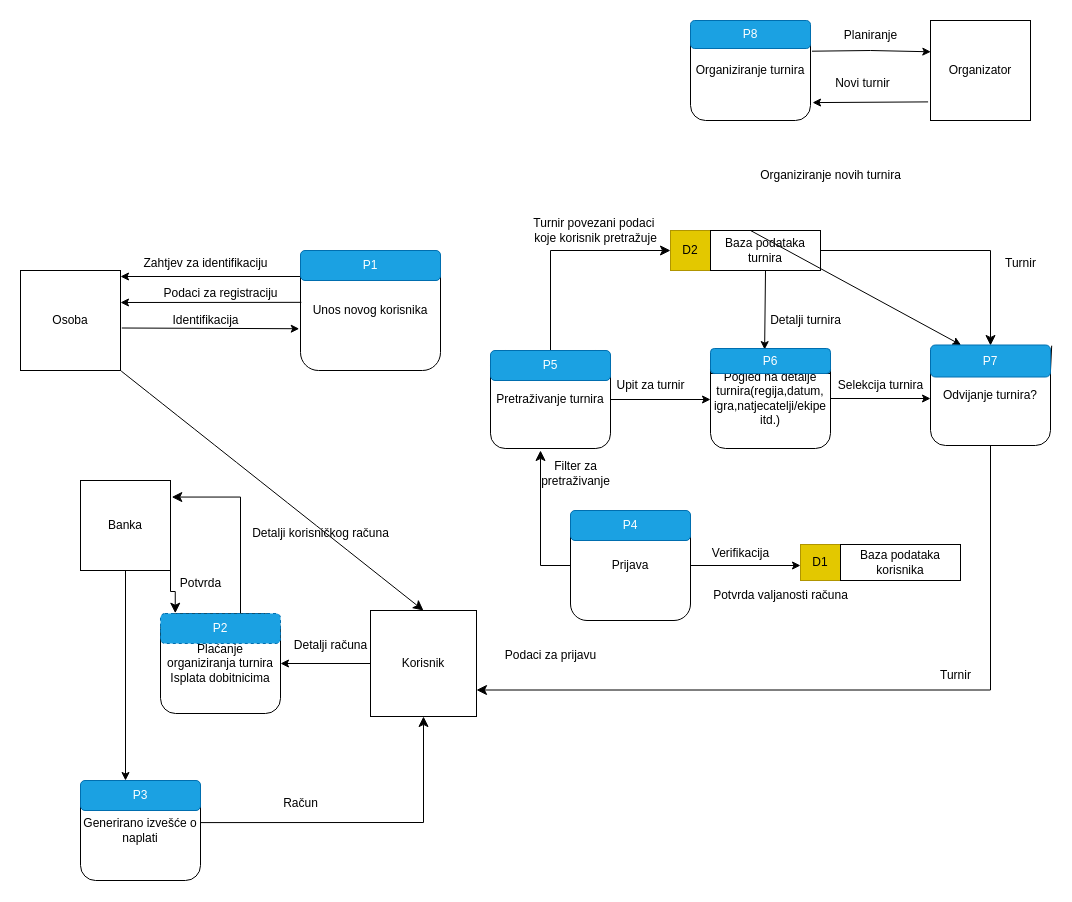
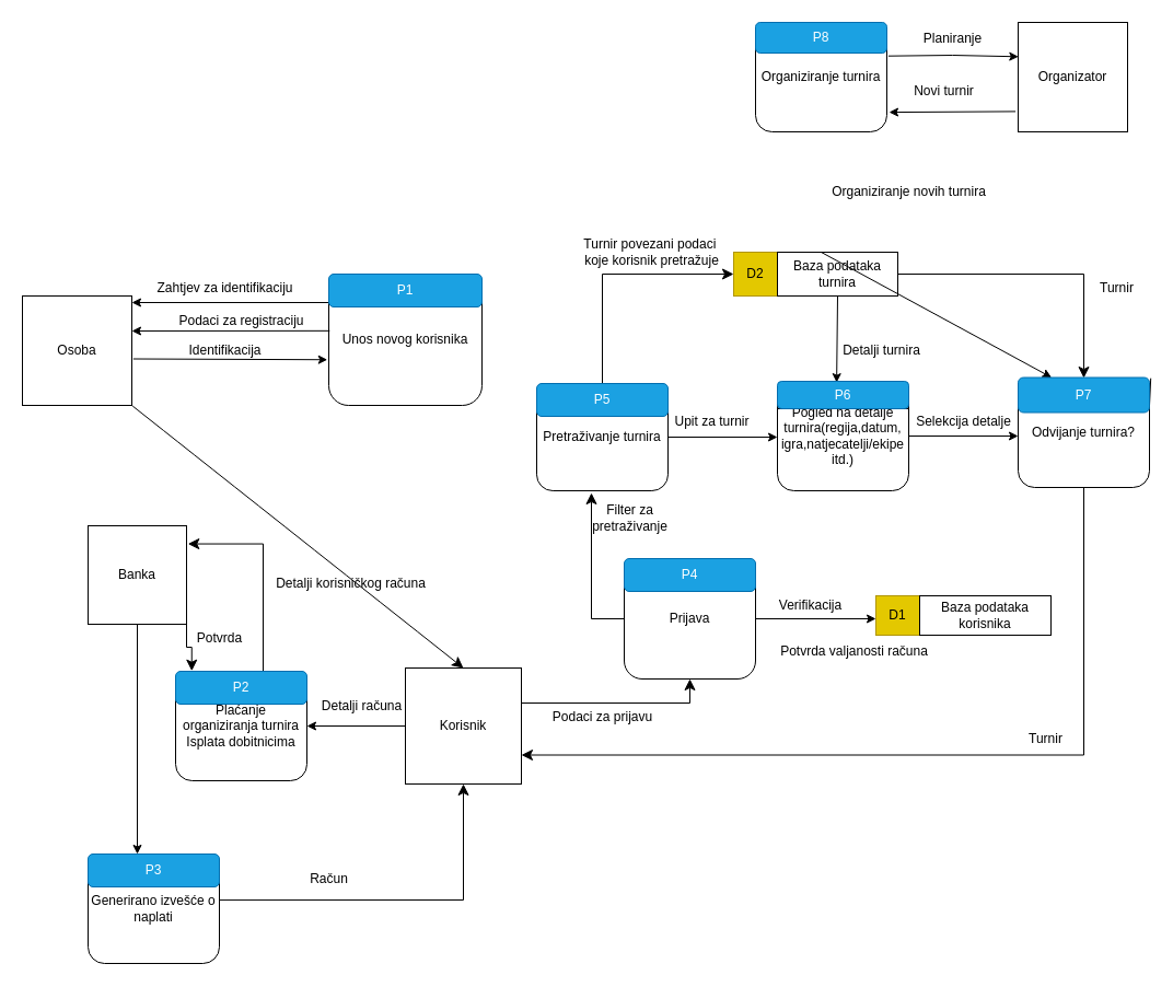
- <mxCell id="33" value="Selekcija turnira" style="text;html=1;align=center;verticalAlign=middle;resizable=0;points=[];autosize=1;strokeColor=none;fillColor=none;" vertex="1" parent="1"><mxGeometry x="825" y="370" width="110" height="30" as="geometry" /></mxCell>
+ <mxCell id="33" value="Selekcija detalje" style="text;html=1;align=center;verticalAlign=middle;resizable=0;points=[];autosize=1;strokeColor=none;fillColor=none;" vertex="1" parent="1"><mxGeometry x="825" y="370" width="110" height="30" as="geometry" /></mxCell>
- <mxCell id="69" value="P2" style="rounded=1;whiteSpace=wrap;html=1;fillColor=#1ba1e2;fontColor=#ffffff;strokeColor=#006EAF;dashed=1;" vertex="1" parent="1"><mxGeometry x="160" y="613" width="120" height="30" as="geometry" /></mxCell>
+ <mxCell id="69" value="P2" style="rounded=1;whiteSpace=wrap;html=1;fillColor=#1ba1e2;fontColor=#ffffff;strokeColor=#006EAF;" vertex="1" parent="1"><mxGeometry x="160" y="613" width="120" height="30" as="geometry" /></mxCell>
+ <mxCell id="20" value="" style="edgeStyle=elbowEdgeStyle;elbow=vertical;endArrow=classic;html=1;curved=0;rounded=0;endSize=8;startSize=8;entryX=0.5;entryY=1;entryDx=0;entryDy=0;exitX=1;exitY=0.5;exitDx=0;exitDy=0;" edge="1" parent="1" source="5" target="19"><mxGeometry width="50" height="50" relative="1" as="geometry"><mxPoint x="480" y="670" as="sourcePoint" /><mxPoint x="500" y="640" as="targetPoint" /></mxGeometry></mxCell>
